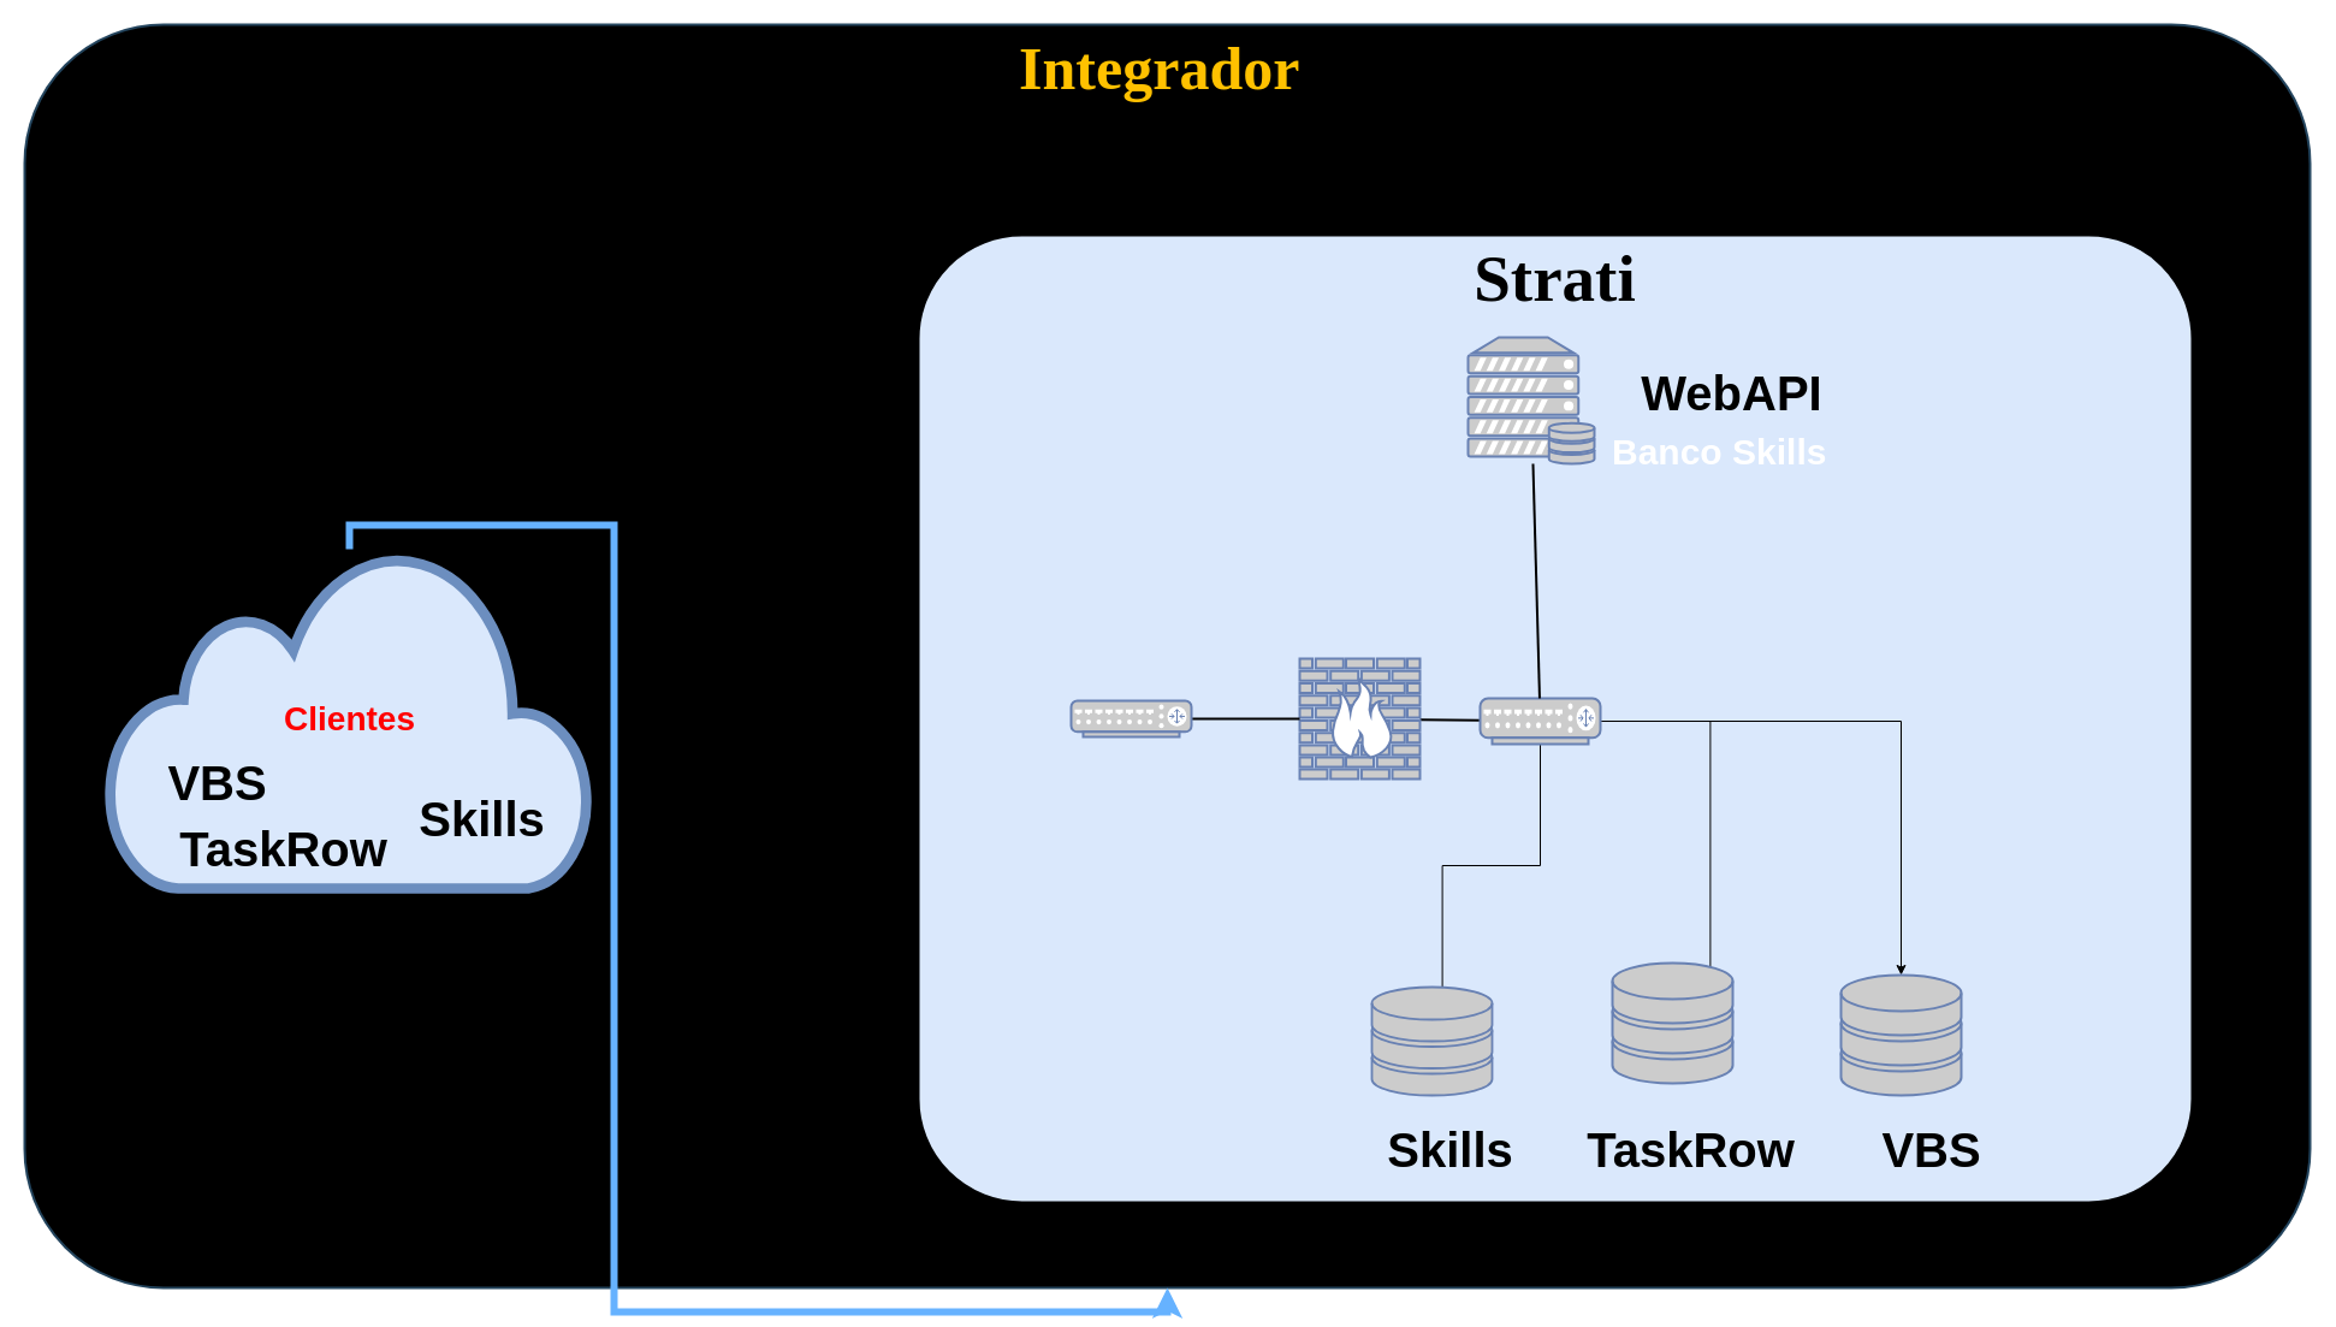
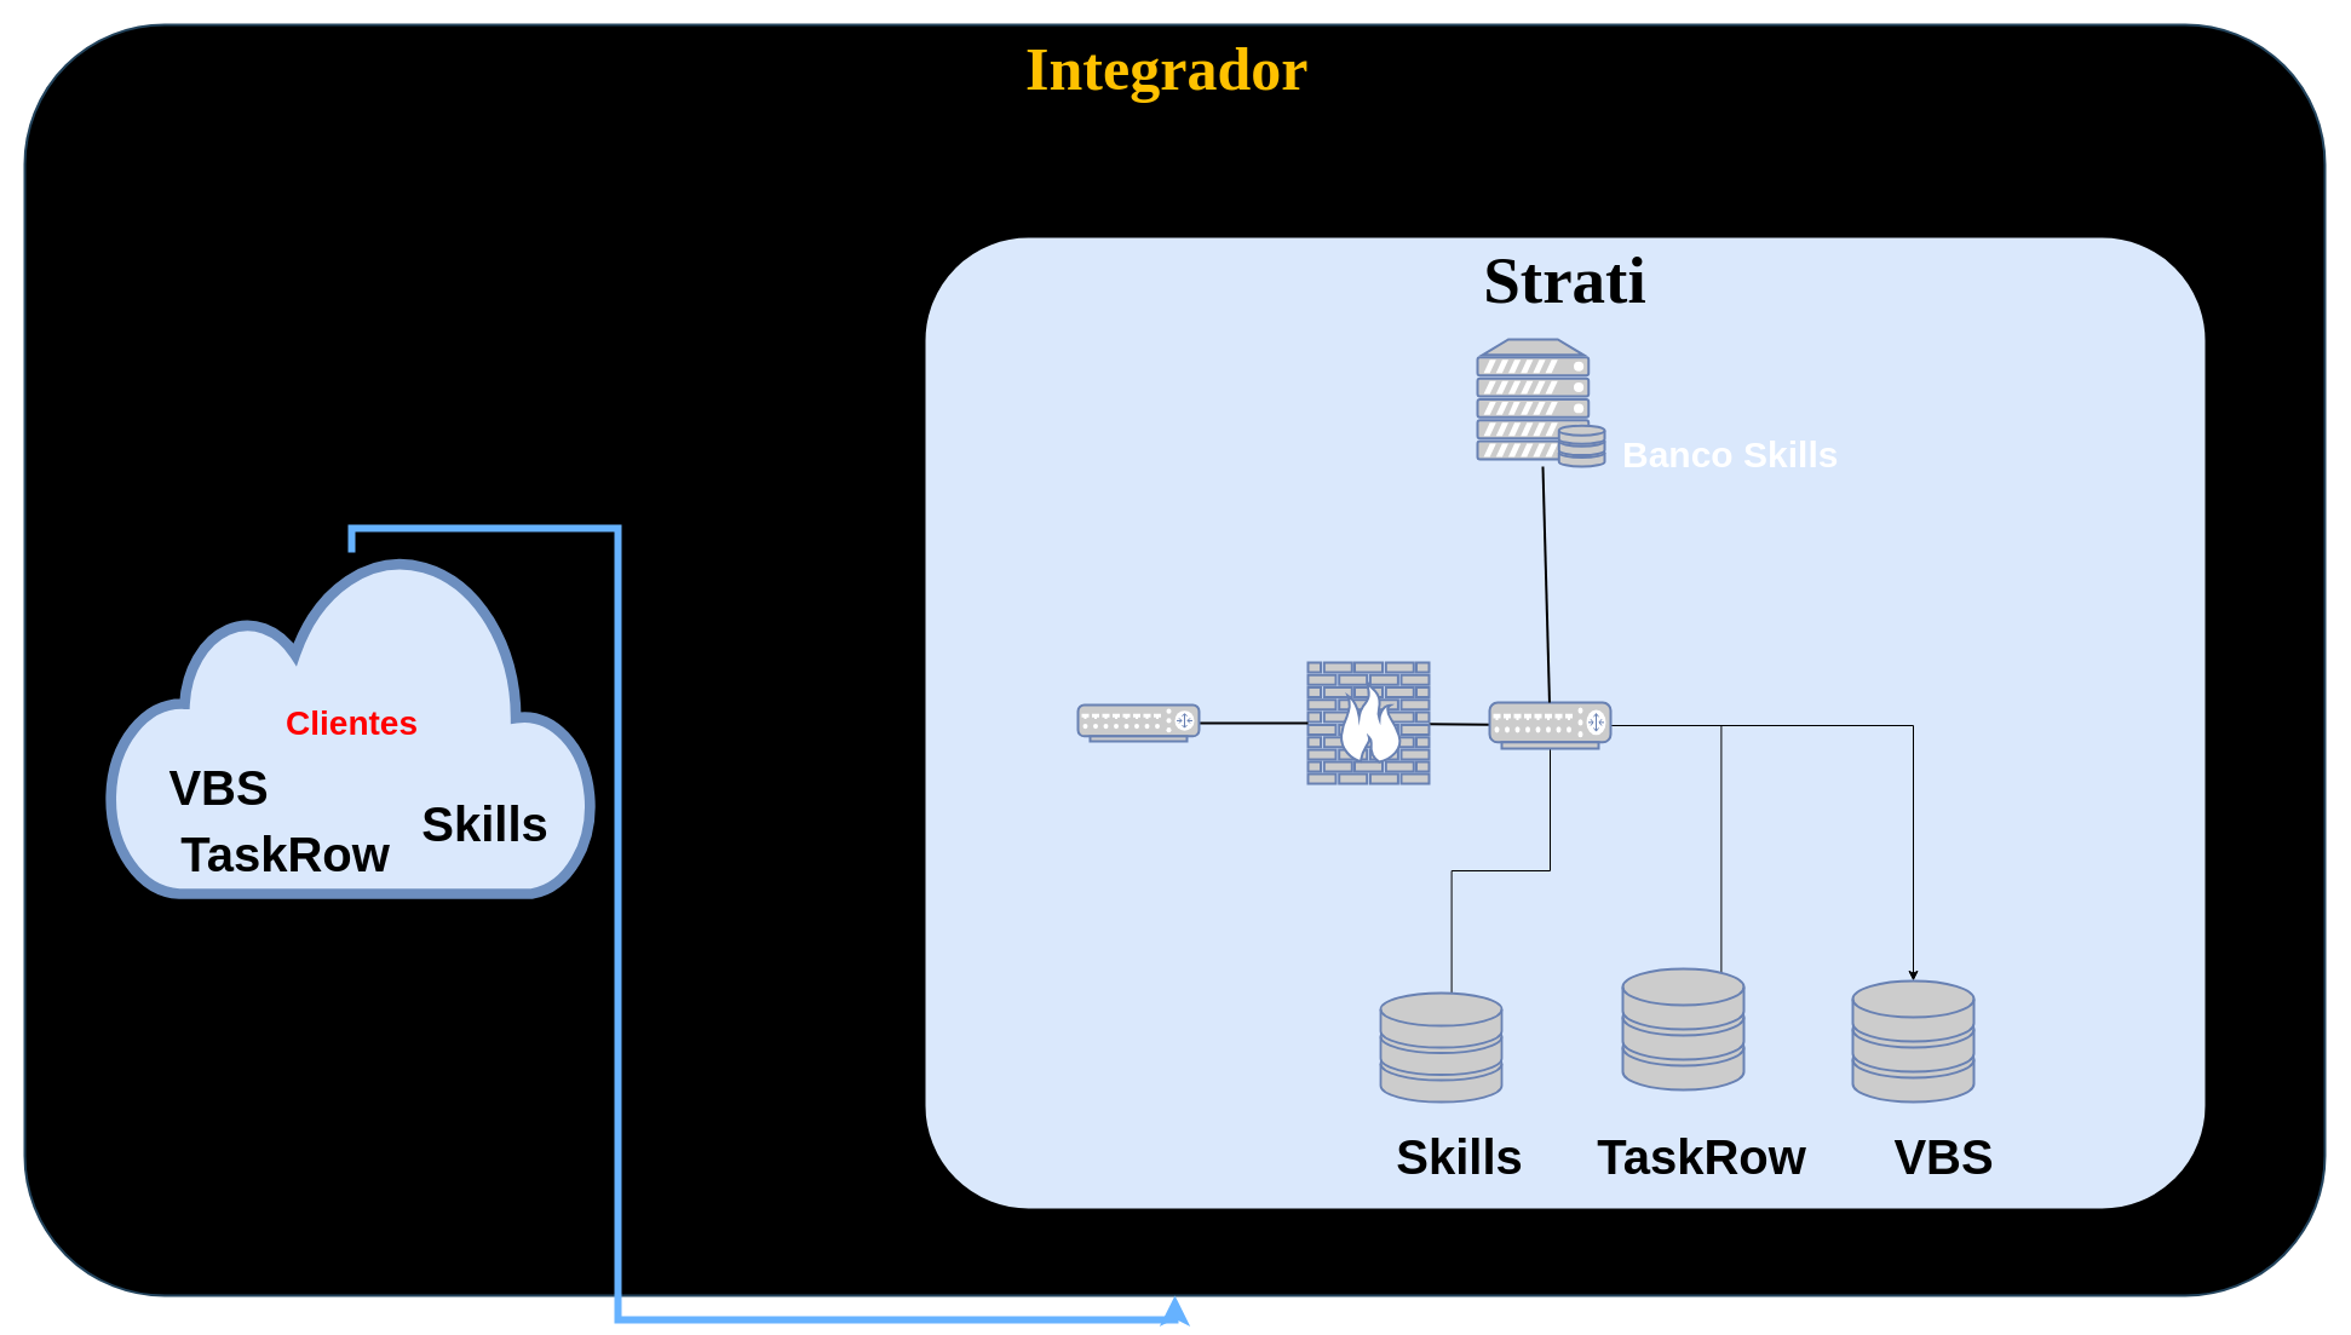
- <mxCell id="18" value="&lt;b&gt;&lt;font style=&quot;font-size: 40px&quot;&gt;WebAPI&lt;/font&gt;&lt;/b&gt;" style="text;html=1;align=center;verticalAlign=middle;resizable=0;points=[];autosize=1;fillColor=none;" vertex="1" parent="1"><mxGeometry x="1354" y="311" width="170" height="30" as="geometry" /></mxCell>
